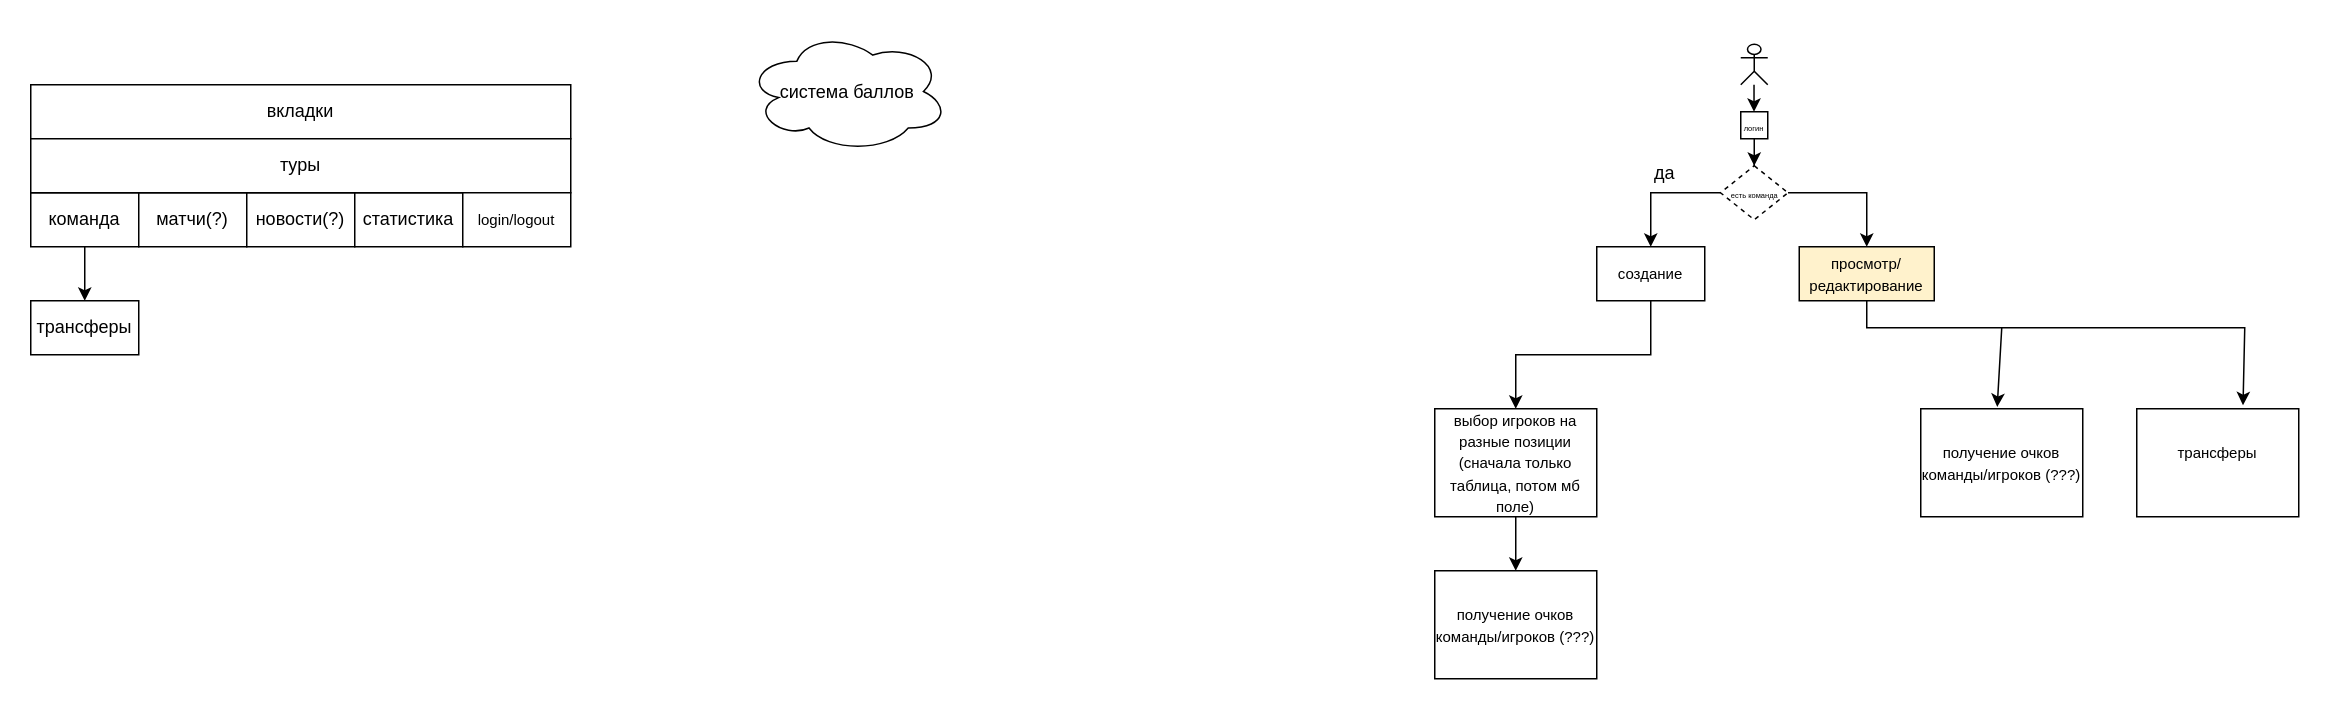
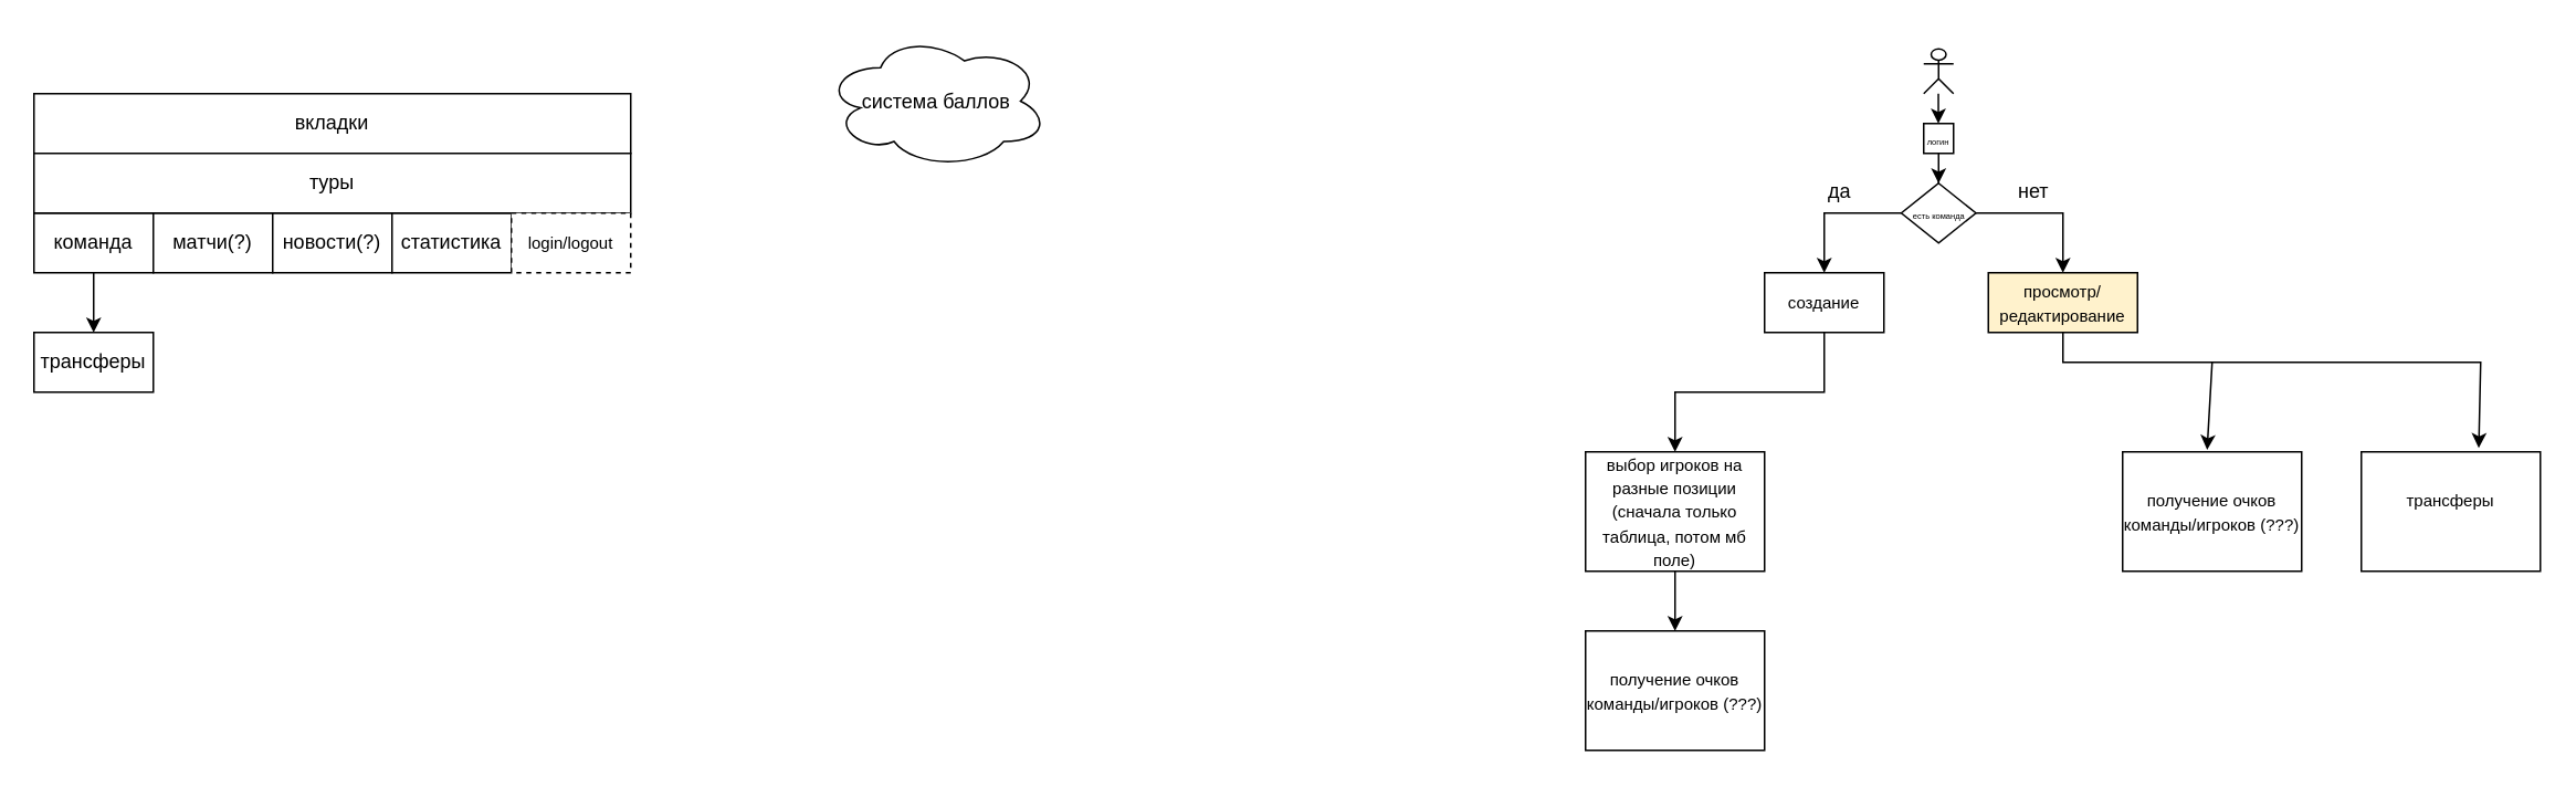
+ <mxCell id="10" value="нет" style="text;html=1;align=center;verticalAlign=middle;resizable=0;points=[];autosize=1;strokeColor=none;fillColor=none;" vertex="1" parent="1"><mxGeometry x="1203" y="101" width="45" height="27" as="geometry" /></mxCell>
- <mxCell id="8" value="&lt;font style=&quot;font-size: 5px;&quot;&gt;есть команда&lt;/font&gt;" style="rhombus;whiteSpace=wrap;html=1;rounded=0;dashed=1;" vertex="1" parent="1"><mxGeometry x="1146.5" y="110" width="45" height="36" as="geometry" /></mxCell>
+ <mxCell id="8" value="&lt;font style=&quot;font-size: 5px;&quot;&gt;есть команда&lt;/font&gt;" style="rhombus;whiteSpace=wrap;html=1;rounded=0;" vertex="1" parent="1"><mxGeometry x="1146.5" y="110" width="45" height="36" as="geometry" /></mxCell>
- <mxCell id="23" value="&lt;font size=&quot;1&quot;&gt;login/logout&lt;/font&gt;" style="rounded=0;whiteSpace=wrap;html=1;" vertex="1" parent="1"><mxGeometry x="308" y="128" width="72" height="36" as="geometry" /></mxCell>
+ <mxCell id="23" value="&lt;font size=&quot;1&quot;&gt;login/logout&lt;/font&gt;" style="rounded=0;whiteSpace=wrap;html=1;dashed=1;" vertex="1" parent="1"><mxGeometry x="308" y="128" width="72" height="36" as="geometry" /></mxCell>
